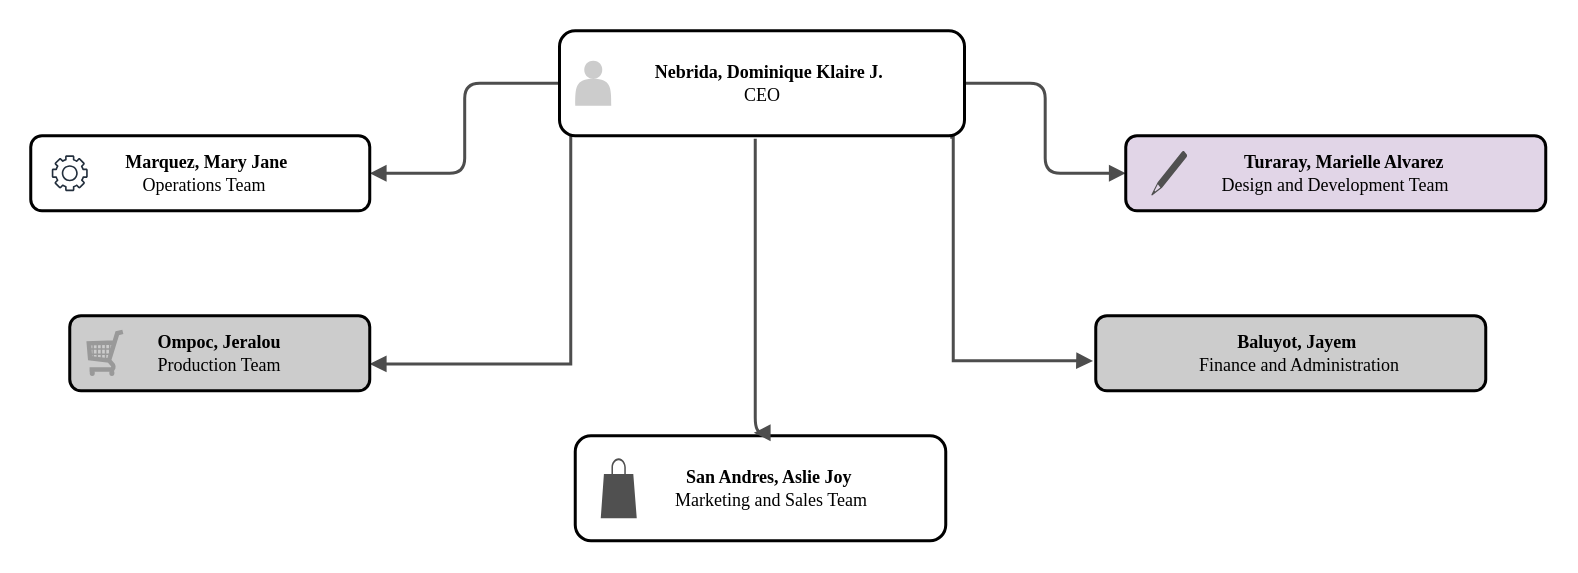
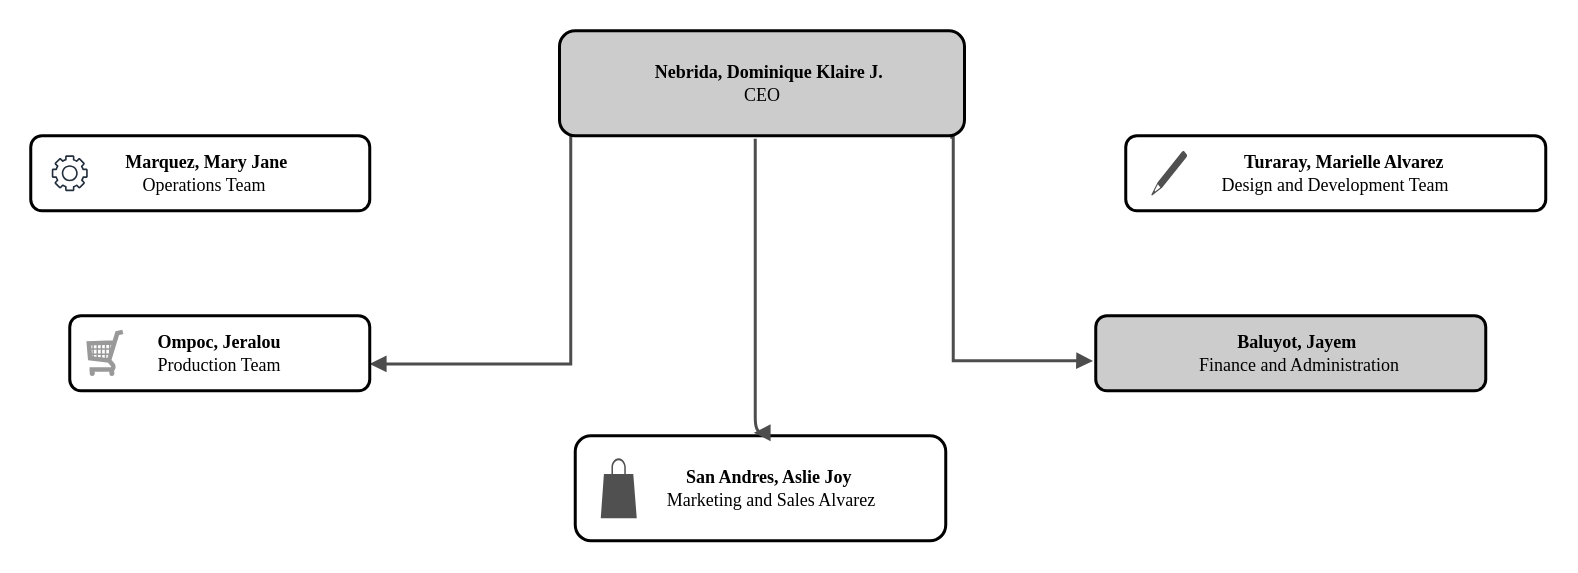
- <mxCell id="9" value="&lt;span&gt;&lt;div&gt;&amp;nbsp; &amp;nbsp;&amp;nbsp;&lt;span style=&quot;background-color: initial;&quot;&gt;Nebrida, Dominique Klaire J.&amp;nbsp;&lt;/span&gt;&lt;/div&gt;&lt;div&gt;&lt;span style=&quot;background-color: initial; font-weight: normal;&quot;&gt;CEO&lt;/span&gt;&lt;br&gt;&lt;/div&gt;&lt;/span&gt;" style="whiteSpace=wrap;html=1;rounded=1;shadow=0;comic=0;strokeWidth=2;fontFamily=Verdana;align=center;fontSize=12;fontStyle=1;" parent="1" vertex="1"><mxGeometry x="372.5" y="20" width="270" height="70" as="geometry" /></mxCell>
+ <mxCell id="9" value="&lt;span&gt;&lt;div&gt;&amp;nbsp; &amp;nbsp;&amp;nbsp;&lt;span style=&quot;background-color: initial;&quot;&gt;Nebrida, Dominique Klaire J.&amp;nbsp;&lt;/span&gt;&lt;/div&gt;&lt;div&gt;&lt;span style=&quot;background-color: initial; font-weight: normal;&quot;&gt;CEO&lt;/span&gt;&lt;br&gt;&lt;/div&gt;&lt;/span&gt;" style="whiteSpace=wrap;html=1;rounded=1;shadow=0;comic=0;strokeWidth=2;fontFamily=Verdana;align=center;fontSize=12;fontStyle=1;fillColor=#cccccc;" parent="1" vertex="1"><mxGeometry x="372.5" y="20" width="270" height="70" as="geometry" /></mxCell>
- <mxCell id="3" value="" style="edgeStyle=orthogonalEdgeStyle;rounded=1;html=1;labelBackgroundColor=none;endArrow=block;endFill=1;strokeColor=#4D4D4D;strokeWidth=2;fontFamily=Verdana;fontSize=12;fontStyle=1" parent="1" source="9" target="10" edge="1"><mxGeometry relative="1" as="geometry" /></mxCell>
- <mxCell id="2" value="" style="edgeStyle=orthogonalEdgeStyle;rounded=1;html=1;labelBackgroundColor=none;endArrow=block;endFill=1;strokeColor=#4D4D4D;strokeWidth=2;fontFamily=Verdana;fontSize=12;fontStyle=1" parent="1" source="9" target="6" edge="1"><mxGeometry relative="1" as="geometry" /></mxCell>
- <mxCell id="10" value="&amp;nbsp; &amp;nbsp; Turaray, Marielle Alvarez&lt;div&gt;&lt;span style=&quot;font-weight: normal;&quot;&gt;Design and Development Team&lt;/span&gt;&lt;br&gt;&lt;/div&gt;" style="whiteSpace=wrap;html=1;rounded=1;shadow=0;comic=0;strokeWidth=2;fontFamily=Verdana;align=center;fontSize=12;fontStyle=1;fillColor=#e1d5e7;" parent="1" vertex="1"><mxGeometry x="750" y="90" width="280" height="50" as="geometry" /></mxCell>
+ <mxCell id="10" value="&amp;nbsp; &amp;nbsp; Turaray, Marielle Alvarez&lt;div&gt;&lt;span style=&quot;font-weight: normal;&quot;&gt;Design and Development Team&lt;/span&gt;&lt;br&gt;&lt;/div&gt;" style="whiteSpace=wrap;html=1;rounded=1;shadow=0;comic=0;strokeWidth=2;fontFamily=Verdana;align=center;fontSize=12;fontStyle=1" parent="1" vertex="1"><mxGeometry x="750" y="90" width="280" height="50" as="geometry" /></mxCell>
- <mxCell id="7" value="Ompoc, Jeralou&lt;div&gt;&lt;span style=&quot;font-weight: normal;&quot;&gt;Production Team&lt;/span&gt;&lt;br&gt;&lt;/div&gt;" style="whiteSpace=wrap;html=1;rounded=1;shadow=0;comic=0;strokeWidth=2;fontFamily=Verdana;align=center;fontSize=12;fontStyle=1;fillColor=#cccccc;" parent="1" vertex="1"><mxGeometry x="46" y="210" width="200" height="50" as="geometry" /></mxCell>
+ <mxCell id="7" value="Ompoc, Jeralou&lt;div&gt;&lt;span style=&quot;font-weight: normal;&quot;&gt;Production Team&lt;/span&gt;&lt;br&gt;&lt;/div&gt;" style="whiteSpace=wrap;html=1;rounded=1;shadow=0;comic=0;strokeWidth=2;fontFamily=Verdana;align=center;fontSize=12;fontStyle=1" parent="1" vertex="1"><mxGeometry x="46" y="210" width="200" height="50" as="geometry" /></mxCell>
- <mxCell id="8" value="&lt;div&gt;&lt;span&gt;&lt;div&gt;&amp;nbsp; &amp;nbsp; &amp;nbsp;San Andres, Aslie Joy&amp;nbsp;&lt;/div&gt;&lt;div&gt;&lt;span style=&quot;background-color: initial; font-weight: normal;&quot;&gt;&amp;nbsp; &amp;nbsp; &amp;nbsp;Marketing and Sales Team&lt;/span&gt;&lt;br&gt;&lt;/div&gt;&lt;/span&gt;&lt;/div&gt;" style="whiteSpace=wrap;html=1;rounded=1;shadow=0;comic=0;strokeWidth=2;fontFamily=Verdana;align=center;fontSize=12;fontStyle=1" parent="1" vertex="1"><mxGeometry x="383" y="290" width="247" height="70" as="geometry" /></mxCell>
+ <mxCell id="8" value="&lt;div&gt;&lt;span&gt;&lt;div&gt;&amp;nbsp; &amp;nbsp; &amp;nbsp;San Andres, Aslie Joy&amp;nbsp;&lt;/div&gt;&lt;div&gt;&lt;span style=&quot;background-color: initial; font-weight: normal;&quot;&gt;&amp;nbsp; &amp;nbsp; &amp;nbsp;Marketing and Sales Alvarez&lt;/span&gt;&lt;br&gt;&lt;/div&gt;&lt;/span&gt;&lt;/div&gt;" style="whiteSpace=wrap;html=1;rounded=1;shadow=0;comic=0;strokeWidth=2;fontFamily=Verdana;align=center;fontSize=12;fontStyle=1" parent="1" vertex="1"><mxGeometry x="383" y="290" width="247" height="70" as="geometry" /></mxCell>
